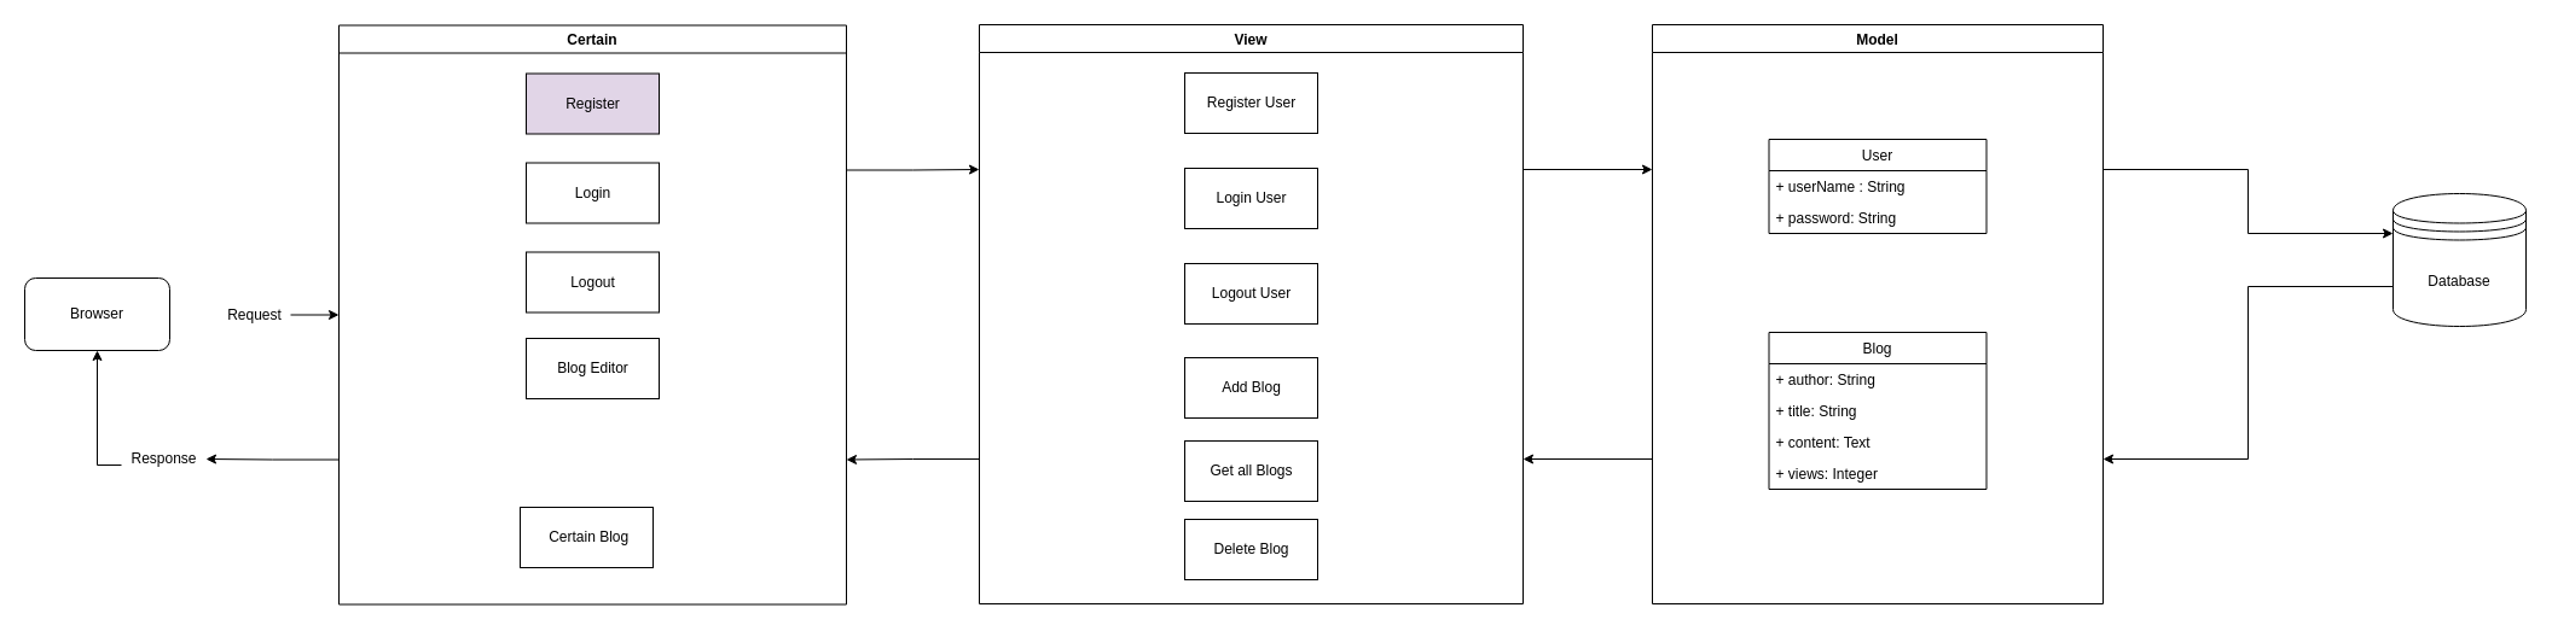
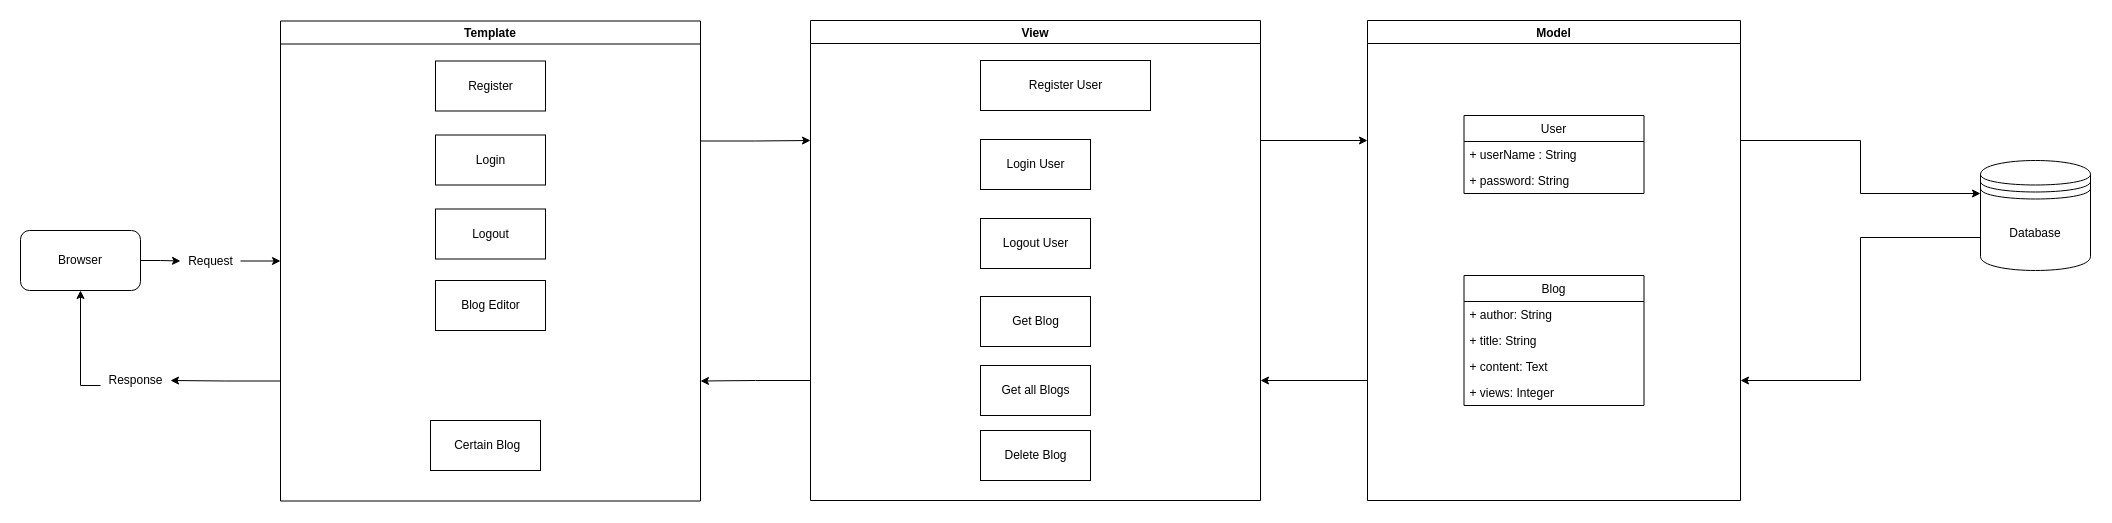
- <mxCell id="4" value="Certain" style="swimlane;" vertex="1" parent="1"><mxGeometry x="280" y="20.5" width="420" height="480" as="geometry" /></mxCell>
+ <mxCell id="4" value="Template" style="swimlane;" vertex="1" parent="1"><mxGeometry x="280" y="20.5" width="420" height="480" as="geometry" /></mxCell>
- <mxCell id="5" value="Register" style="html=1;fillColor=#e1d5e7;" vertex="1" parent="4"><mxGeometry x="155" y="40" width="110" height="50" as="geometry" /></mxCell>
+ <mxCell id="5" value="Register" style="html=1;" vertex="1" parent="4"><mxGeometry x="155" y="40" width="110" height="50" as="geometry" /></mxCell>
- <mxCell id="24" value="Register User" style="html=1;" vertex="1" parent="23"><mxGeometry x="170" y="40" width="110" height="50" as="geometry" /></mxCell>
+ <mxCell id="24" value="Register User" style="html=1;" vertex="1" parent="23"><mxGeometry x="170" y="40" width="170" height="50" as="geometry" /></mxCell>
+ <mxCell id="35" style="edgeStyle=orthogonalEdgeStyle;rounded=0;orthogonalLoop=1;jettySize=auto;html=1;entryX=0;entryY=0.5;entryDx=0;entryDy=0;" edge="1" parent="1" source="33" target="34"><mxGeometry relative="1" as="geometry"><mxPoint x="140" y="260" as="sourcePoint" /><mxPoint x="310" y="260" as="targetPoint" /></mxGeometry></mxCell>
- <mxCell id="27" value="Add Blog" style="html=1;" vertex="1" parent="23"><mxGeometry x="170" y="276" width="110" height="50" as="geometry" /></mxCell>
+ <mxCell id="27" value="Get Blog" style="html=1;" vertex="1" parent="23"><mxGeometry x="170" y="276" width="110" height="50" as="geometry" /></mxCell>
